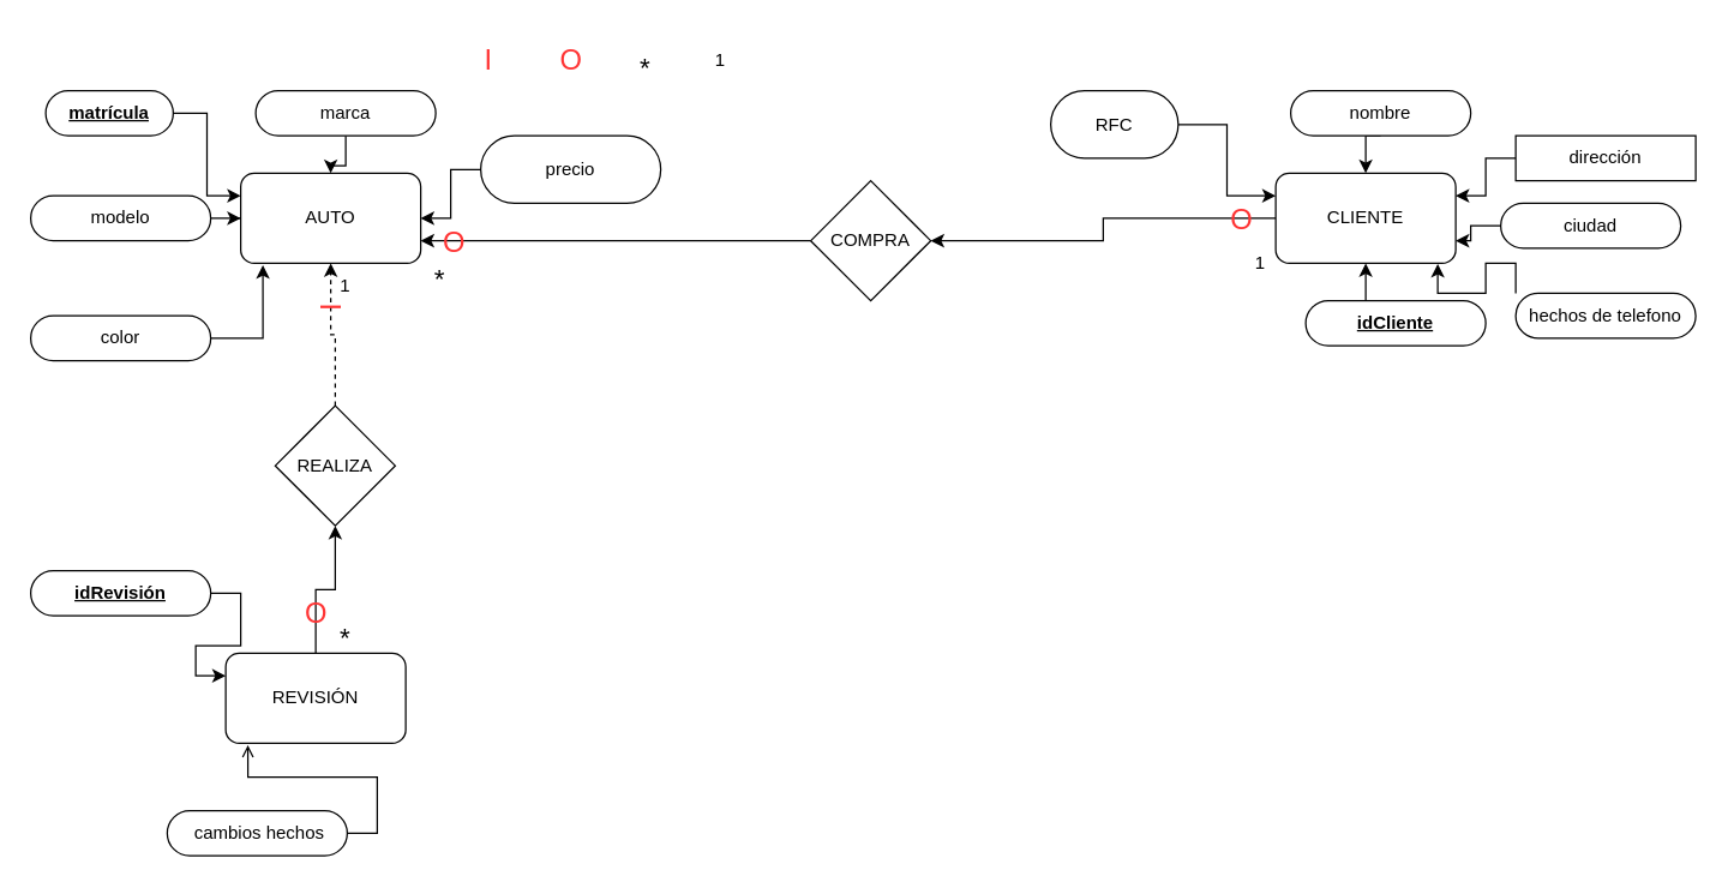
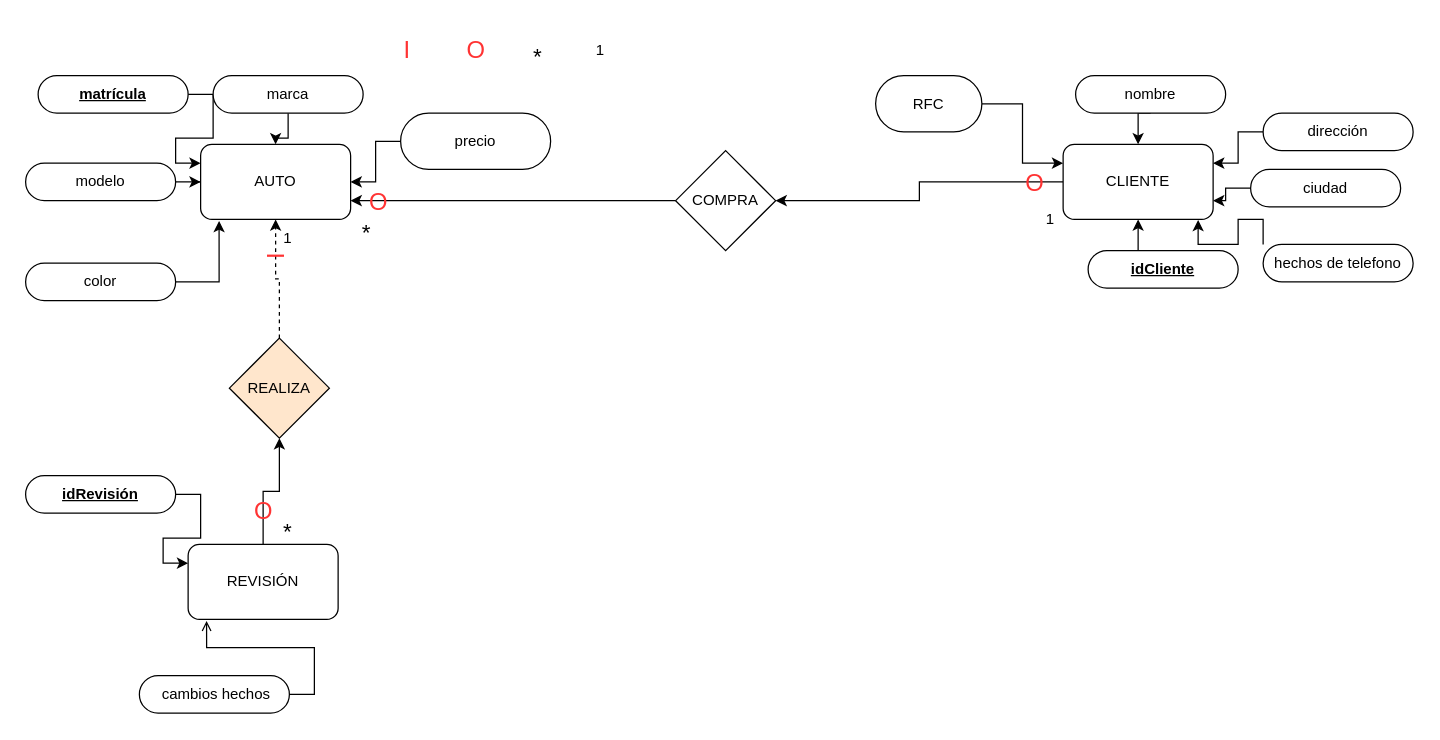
- <mxCell id="4" value="matrícula" style="rounded=1;whiteSpace=wrap;html=1;arcSize=50;fontStyle=5" parent="1" vertex="1"><mxGeometry x="30" y="60" width="85" height="30" as="geometry" /></mxCell>
+ <mxCell id="4" value="matrícula" style="rounded=1;whiteSpace=wrap;html=1;arcSize=50;fontStyle=5" parent="1" vertex="1"><mxGeometry x="30" y="60" width="120" height="30" as="geometry" /></mxCell>
- <mxCell id="24" value="dirección" style="whiteSpace=wrap;html=1;arcSize=50;rounded=0;" parent="1" vertex="1"><mxGeometry x="1010" y="90" width="120" height="30" as="geometry" /></mxCell>
+ <mxCell id="24" value="dirección" style="rounded=1;whiteSpace=wrap;html=1;arcSize=50;" parent="1" vertex="1"><mxGeometry x="1010" y="90" width="120" height="30" as="geometry" /></mxCell>
- <mxCell id="44" value="REALIZA" style="rhombus;whiteSpace=wrap;html=1;" parent="1" vertex="1"><mxGeometry x="183" y="270" width="80" height="80" as="geometry" /></mxCell>
+ <mxCell id="44" value="REALIZA" style="rhombus;whiteSpace=wrap;html=1;fillColor=#ffe6cc;" parent="1" vertex="1"><mxGeometry x="183" y="270" width="80" height="80" as="geometry" /></mxCell>
